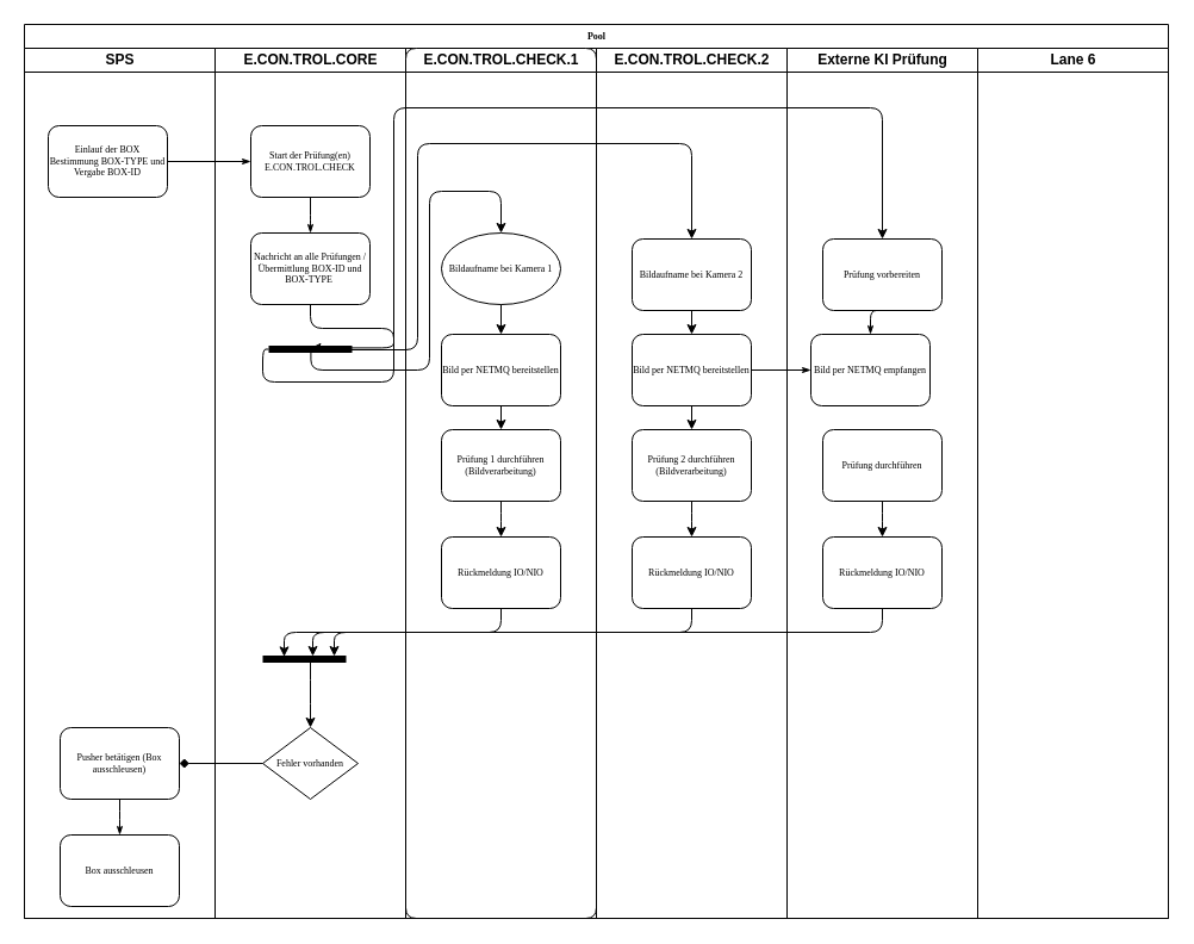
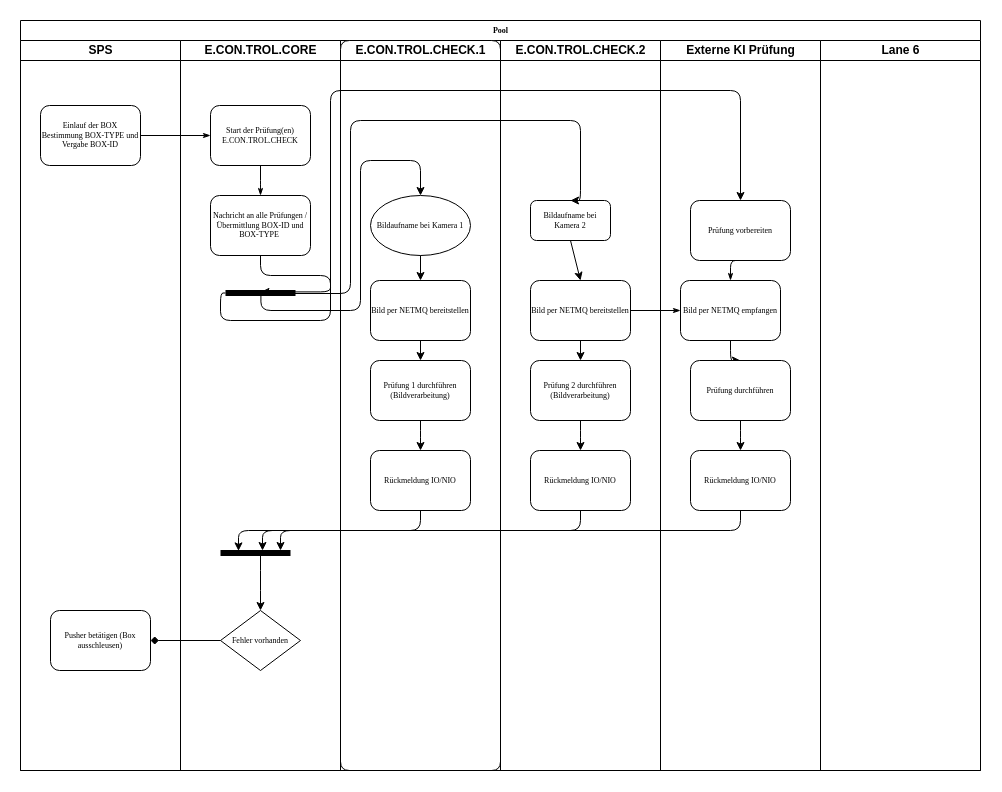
- <mxCell id="32" value="Bildaufname bei Kamera 2" style="rounded=1;whiteSpace=wrap;html=1;shadow=0;labelBackgroundColor=none;strokeColor=#000000;strokeWidth=1;fillColor=#ffffff;fontFamily=Verdana;fontSize=8;fontColor=#000000;align=center;" parent="27" vertex="1"><mxGeometry x="30" y="160" width="100" height="60" as="geometry" /></mxCell>
+ <mxCell id="32" value="Bildaufname bei Kamera 2" style="rounded=1;whiteSpace=wrap;html=1;shadow=0;labelBackgroundColor=none;strokeColor=#000000;strokeWidth=1;fillColor=#ffffff;fontFamily=Verdana;fontSize=8;fontColor=#000000;align=center;" parent="27" vertex="1"><mxGeometry x="30" y="160" width="80" height="40" as="geometry" /></mxCell>
+ <mxCell id="37" value="" style="edgeStyle=orthogonalEdgeStyle;rounded=1;orthogonalLoop=1;jettySize=auto;html=1;" parent="35" source="38" target="41" edge="1"><mxGeometry relative="1" as="geometry" /></mxCell>
- <mxCell id="9" style="edgeStyle=orthogonalEdgeStyle;rounded=1;html=1;labelBackgroundColor=none;startArrow=none;startFill=0;startSize=5;endArrow=classicThin;endFill=1;endSize=5;jettySize=auto;orthogonalLoop=1;strokeColor=#000000;strokeWidth=1;fontFamily=Verdana;fontSize=8;fontColor=#000000;exitX=0.5;exitY=1;exitDx=0;exitDy=0;" parent="5" source="7" target="8" edge="1"><mxGeometry relative="1" as="geometry" /></mxCell>
- <mxCell id="8" value="Box ausschleusen" style="rounded=1;whiteSpace=wrap;html=1;shadow=0;labelBackgroundColor=none;strokeColor=#000000;strokeWidth=1;fillColor=#ffffff;fontFamily=Verdana;fontSize=8;fontColor=#000000;align=center;" parent="5" vertex="1"><mxGeometry x="30" y="660" width="100" height="60" as="geometry" /></mxCell>
